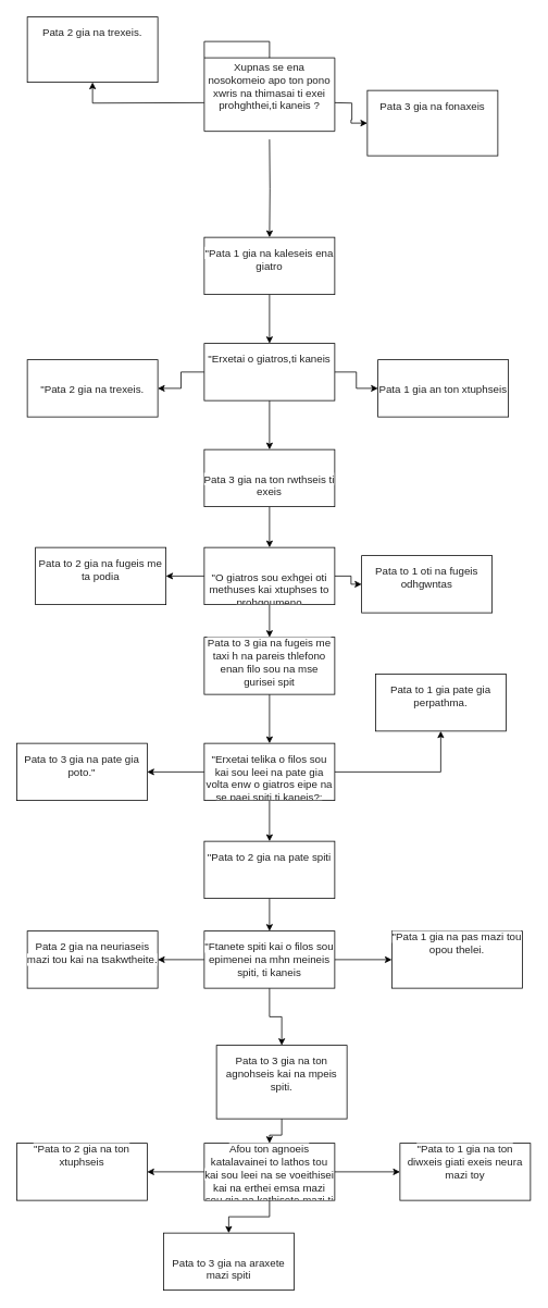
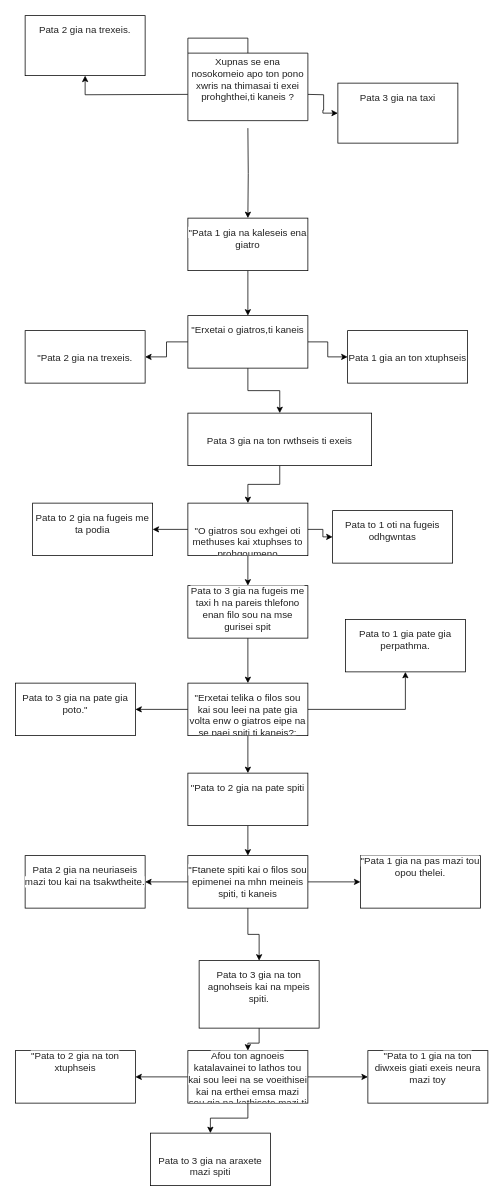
- <mxCell id="13" value="&lt;p&gt;&lt;span style=&quot;color: rgb(34 , 34 , 34) ; font-family: &amp;#34;arial&amp;#34; , &amp;#34;helvetica&amp;#34; , sans-serif ; font-size: small ; font-weight: 400 ; background-color: rgb(255 , 255 , 255)&quot;&gt;Pata 3 gia na fonaxeis&lt;/span&gt;&lt;br&gt;&lt;/p&gt;" style="shape=rect;html=1;overflow=fill;whiteSpace=wrap;align=center;fontStyle=1" parent="1" vertex="1"><mxGeometry x="450" y="110" width="160" height="80" as="geometry" /></mxCell>
+ <mxCell id="13" value="&lt;p&gt;&lt;span style=&quot;color: rgb(34 , 34 , 34) ; font-family: &amp;#34;arial&amp;#34; , &amp;#34;helvetica&amp;#34; , sans-serif ; font-size: small ; font-weight: 400 ; background-color: rgb(255 , 255 , 255)&quot;&gt;Pata 3 gia na taxi&lt;/span&gt;&lt;br&gt;&lt;/p&gt;" style="shape=rect;html=1;overflow=fill;whiteSpace=wrap;align=center;fontStyle=1" parent="1" vertex="1"><mxGeometry x="450" y="110" width="160" height="80" as="geometry" /></mxCell>
- <mxCell id="17" value="&#10;&#10;&lt;span style=&quot;color: rgb(34, 34, 34); font-family: arial, helvetica, sans-serif; font-size: small; font-style: normal; font-weight: 400; letter-spacing: normal; text-indent: 0px; text-transform: none; word-spacing: 0px; background-color: rgb(255, 255, 255); display: inline; float: none;&quot;&gt;Pata 3 gia na ton rwthseis ti exeis&lt;/span&gt;&#10;&#10;" style="shape=rect;html=1;overflow=fill;whiteSpace=wrap;align=center;fontStyle=1" parent="1" vertex="1"><mxGeometry x="250" y="550" width="160" height="70" as="geometry" /></mxCell>
+ <mxCell id="17" value="&#10;&#10;&lt;span style=&quot;color: rgb(34, 34, 34); font-family: arial, helvetica, sans-serif; font-size: small; font-style: normal; font-weight: 400; letter-spacing: normal; text-indent: 0px; text-transform: none; word-spacing: 0px; background-color: rgb(255, 255, 255); display: inline; float: none;&quot;&gt;Pata 3 gia na ton rwthseis ti exeis&lt;/span&gt;&#10;&#10;" style="shape=rect;html=1;overflow=fill;whiteSpace=wrap;align=center;fontStyle=1" parent="1" vertex="1"><mxGeometry x="250" y="550" width="245" height="70" as="geometry" /></mxCell>
